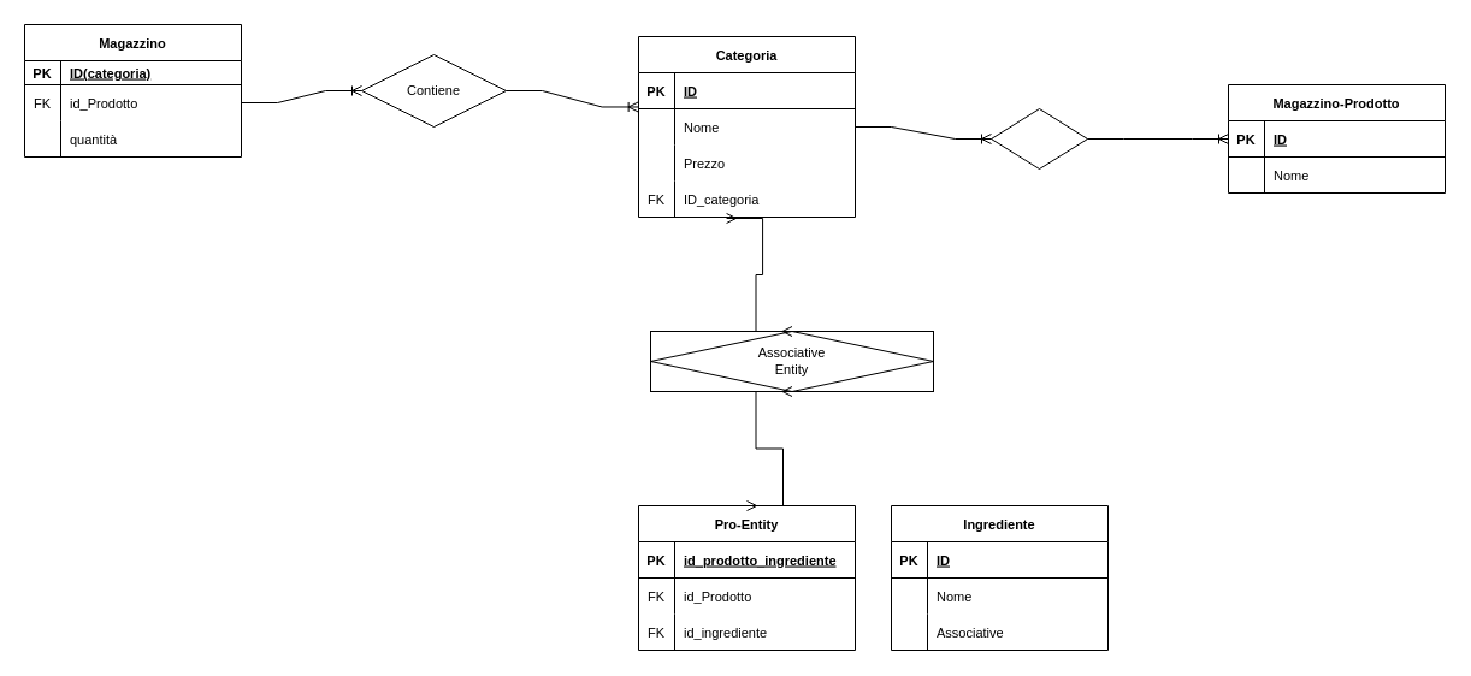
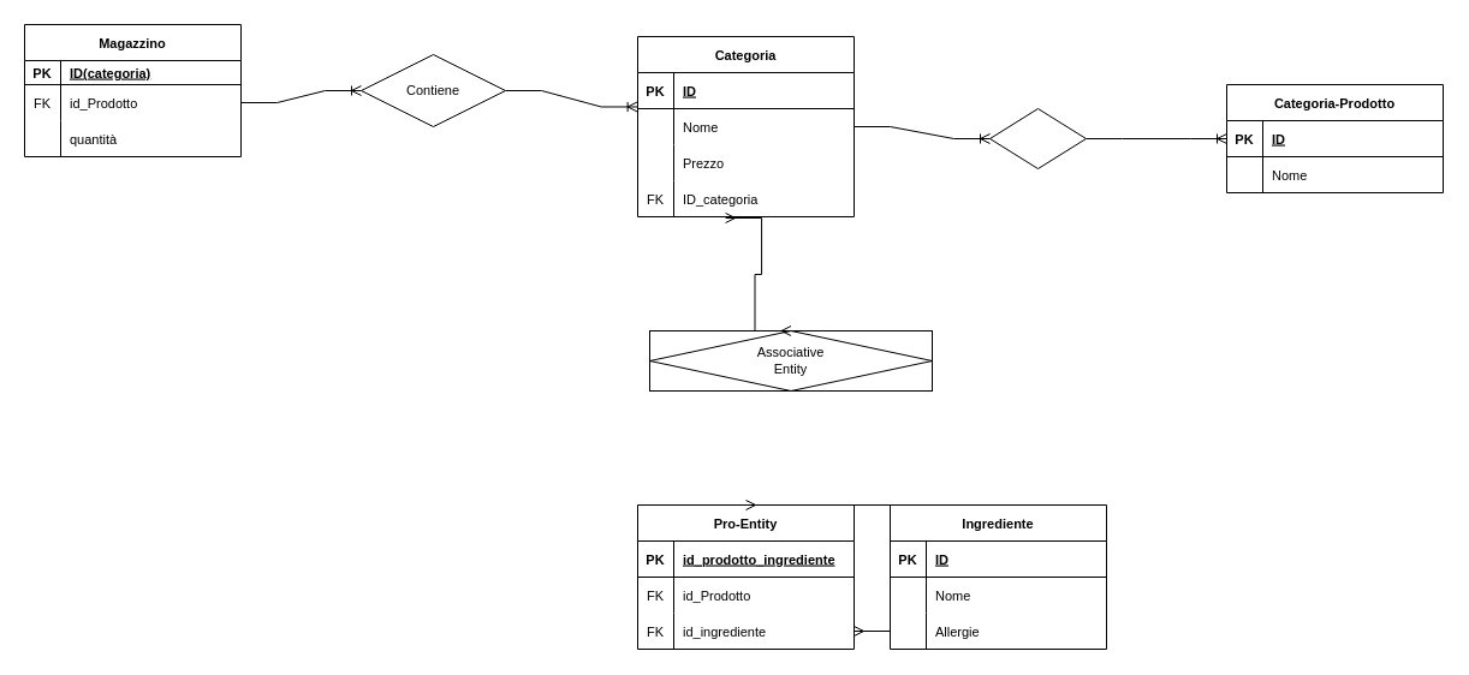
- <mxCell id="15" value="Magazzino-Prodotto" style="shape=table;startSize=30;container=1;collapsible=1;childLayout=tableLayout;fixedRows=1;rowLines=0;fontStyle=1;align=center;resizeLast=1;fontSize=11;" vertex="1" parent="1"><mxGeometry x="1020" y="70" width="180" height="90" as="geometry" /></mxCell>
+ <mxCell id="15" value="Categoria-Prodotto" style="shape=table;startSize=30;container=1;collapsible=1;childLayout=tableLayout;fixedRows=1;rowLines=0;fontStyle=1;align=center;resizeLast=1;fontSize=11;" vertex="1" parent="1"><mxGeometry x="1020" y="70" width="180" height="90" as="geometry" /></mxCell>
- <mxCell id="48" value="" style="edgeStyle=entityRelationEdgeStyle;fontSize=12;html=1;endArrow=ERmany;startArrow=ERmany;rounded=0;entryX=0.5;entryY=1;entryDx=0;entryDy=0;exitX=0.5;exitY=0;exitDx=0;exitDy=0;" edge="1" parent="1" source="36" target="46"><mxGeometry width="100" height="100" relative="1" as="geometry"><mxPoint x="820" y="520" as="sourcePoint" /><mxPoint x="920" y="420" as="targetPoint" /></mxGeometry></mxCell>
+ <mxCell id="48" value="" style="edgeStyle=entityRelationEdgeStyle;fontSize=12;html=1;endArrow=ERmany;startArrow=ERmany;rounded=0;exitX=0.5;exitY=0;exitDx=0;exitDy=0;" edge="1" parent="1" source="36" target="45"><mxGeometry width="100" height="100" relative="1" as="geometry"><mxPoint x="820" y="520" as="sourcePoint" /><mxPoint x="920" y="420" as="targetPoint" /></mxGeometry></mxCell>
- <mxCell id="31" value="Associative" style="shape=partialRectangle;connectable=0;fillColor=none;top=0;left=0;bottom=0;right=0;align=left;spacingLeft=6;overflow=hidden;fontSize=11;" vertex="1" parent="29"><mxGeometry x="30" width="150" height="30" as="geometry"><mxRectangle width="150" height="30" as="alternateBounds" /></mxGeometry></mxCell>
+ <mxCell id="31" value="Allergie" style="shape=partialRectangle;connectable=0;fillColor=none;top=0;left=0;bottom=0;right=0;align=left;spacingLeft=6;overflow=hidden;fontSize=11;" vertex="1" parent="29"><mxGeometry x="30" width="150" height="30" as="geometry"><mxRectangle width="150" height="30" as="alternateBounds" /></mxGeometry></mxCell>
